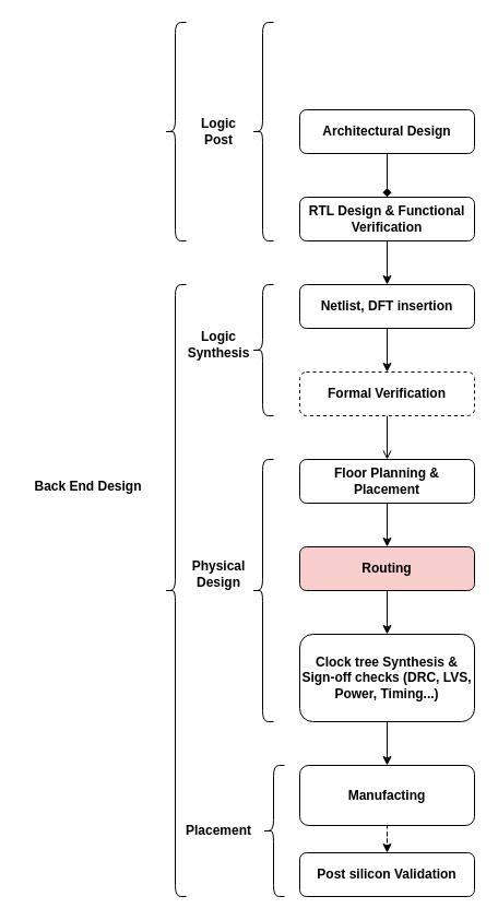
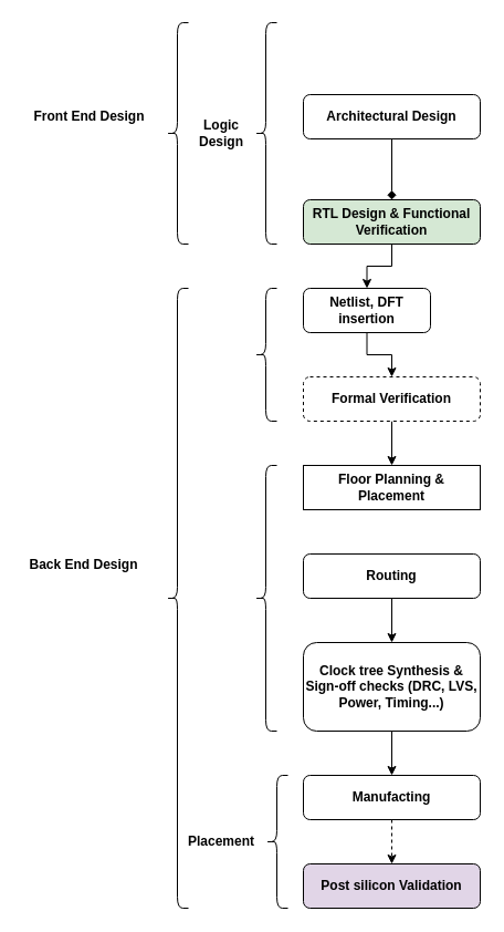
+ <mxCell id="16" value="Front End Design" style="text;html=1;align=center;verticalAlign=middle;resizable=0;points=[];autosize=1;strokeColor=none;fillColor=none;fontStyle=1" vertex="1" parent="1"><mxGeometry x="20" y="90" width="120" height="30" as="geometry" /></mxCell>
- <mxCell id="27" value="Logic Post" style="text;html=1;strokeColor=none;fillColor=none;align=center;verticalAlign=middle;whiteSpace=wrap;rounded=0;fontStyle=1" vertex="1" parent="1"><mxGeometry x="170" y="105" width="60" height="30" as="geometry" /></mxCell>
+ <mxCell id="27" value="Logic Design" style="text;html=1;strokeColor=none;fillColor=none;align=center;verticalAlign=middle;whiteSpace=wrap;rounded=0;fontStyle=1" vertex="1" parent="1"><mxGeometry x="170" y="105" width="60" height="30" as="geometry" /></mxCell>
- <mxCell id="5" value="Architectural Design" style="rounded=1;whiteSpace=wrap;html=1;fontStyle=1" parent="1" vertex="1"><mxGeometry x="274" y="100" width="160" height="40" as="geometry" /></mxCell>
+ <mxCell id="5" value="Architectural Design" style="rounded=1;whiteSpace=wrap;html=1;fontStyle=1" parent="1" vertex="1"><mxGeometry x="274" y="85" width="160" height="40" as="geometry" /></mxCell>
- <mxCell id="3" value="RTL Design &amp;amp; Functional Verification" style="rounded=1;whiteSpace=wrap;html=1;fontStyle=1" parent="1" vertex="1"><mxGeometry x="274" y="180" width="160" height="40" as="geometry" /></mxCell>
+ <mxCell id="3" value="RTL Design &amp;amp; Functional Verification" style="rounded=1;whiteSpace=wrap;html=1;fontStyle=1;fillColor=#d5e8d4;" parent="1" vertex="1"><mxGeometry x="274" y="180" width="160" height="40" as="geometry" /></mxCell>
- <mxCell id="7" value="Netlist, DFT insertion" style="rounded=1;whiteSpace=wrap;html=1;fontStyle=1" parent="1" vertex="1"><mxGeometry x="274" y="260" width="160" height="40" as="geometry" /></mxCell>
+ <mxCell id="7" value="Netlist, DFT insertion" style="rounded=1;whiteSpace=wrap;html=1;fontStyle=1" parent="1" vertex="1"><mxGeometry x="274" y="260" width="115" height="40" as="geometry" /></mxCell>
- <mxCell id="20" value="Logic Synthesis" style="text;html=1;strokeColor=none;fillColor=none;align=center;verticalAlign=middle;whiteSpace=wrap;rounded=0;fontStyle=1" vertex="1" parent="1"><mxGeometry x="170" y="300" width="60" height="30" as="geometry" /></mxCell>
- <mxCell id="8" value="" style="edgeStyle=orthogonalEdgeStyle;rounded=0;orthogonalLoop=1;jettySize=auto;html=1;fontStyle=1;endArrow=open;" edge="1" parent="1" source="9" target="13"><mxGeometry relative="1" as="geometry" /></mxCell>
+ <mxCell id="8" value="" style="edgeStyle=orthogonalEdgeStyle;rounded=0;orthogonalLoop=1;jettySize=auto;html=1;fontStyle=1" edge="1" parent="1" source="9" target="13"><mxGeometry relative="1" as="geometry" /></mxCell>
- <mxCell id="13" value="Floor Planning &amp;amp; Placement" style="rounded=1;whiteSpace=wrap;html=1;fontStyle=1" vertex="1" parent="1"><mxGeometry x="274" y="420" width="160" height="40" as="geometry" /></mxCell>
+ <mxCell id="13" value="Floor Planning &amp;amp; Placement" style="whiteSpace=wrap;html=1;fontStyle=1;rounded=0;" vertex="1" parent="1"><mxGeometry x="274" y="420" width="160" height="40" as="geometry" /></mxCell>
- <mxCell id="18" value="Back End Design" style="text;html=1;align=center;verticalAlign=middle;resizable=0;points=[];autosize=1;strokeColor=none;fillColor=none;fontStyle=1" vertex="1" parent="1"><mxGeometry x="20" y="430" width="120" height="30" as="geometry" /></mxCell>
+ <mxCell id="18" value="Back End Design" style="text;html=1;align=center;verticalAlign=middle;resizable=0;points=[];autosize=1;strokeColor=none;fillColor=none;fontStyle=1" vertex="1" parent="1"><mxGeometry x="15" y="495" width="120" height="30" as="geometry" /></mxCell>
- <mxCell id="12" value="" style="edgeStyle=orthogonalEdgeStyle;rounded=0;orthogonalLoop=1;jettySize=auto;html=1;fontStyle=1" edge="1" parent="1" source="13" target="11"><mxGeometry relative="1" as="geometry" /></mxCell>
- <mxCell id="11" value="Routing" style="rounded=1;whiteSpace=wrap;html=1;fontStyle=1;fillColor=#f8cecc;" vertex="1" parent="1"><mxGeometry x="274" y="500" width="160" height="40" as="geometry" /></mxCell>
+ <mxCell id="11" value="Routing" style="rounded=1;whiteSpace=wrap;html=1;fontStyle=1" vertex="1" parent="1"><mxGeometry x="274" y="500" width="160" height="40" as="geometry" /></mxCell>
- <mxCell id="22" value="Physical&lt;br&gt;Design" style="text;html=1;strokeColor=none;fillColor=none;align=center;verticalAlign=middle;whiteSpace=wrap;rounded=0;fontStyle=1" vertex="1" parent="1"><mxGeometry x="170" y="510" width="60" height="30" as="geometry" /></mxCell>
- <mxCell id="25" value="Manufacting" style="rounded=1;whiteSpace=wrap;html=1;fontStyle=1" vertex="1" parent="1"><mxGeometry x="274" y="700" width="160" height="55" as="geometry" /></mxCell>
+ <mxCell id="25" value="Manufacting" style="rounded=1;whiteSpace=wrap;html=1;fontStyle=1" vertex="1" parent="1"><mxGeometry x="274" y="700" width="160" height="40" as="geometry" /></mxCell>
- <mxCell id="26" value="Post silicon Validation" style="rounded=1;whiteSpace=wrap;html=1;fontStyle=1" vertex="1" parent="1"><mxGeometry x="274" y="780" width="160" height="40" as="geometry" /></mxCell>
+ <mxCell id="26" value="Post silicon Validation" style="rounded=1;whiteSpace=wrap;html=1;fontStyle=1;fillColor=#e1d5e7;" vertex="1" parent="1"><mxGeometry x="274" y="780" width="160" height="40" as="geometry" /></mxCell>
